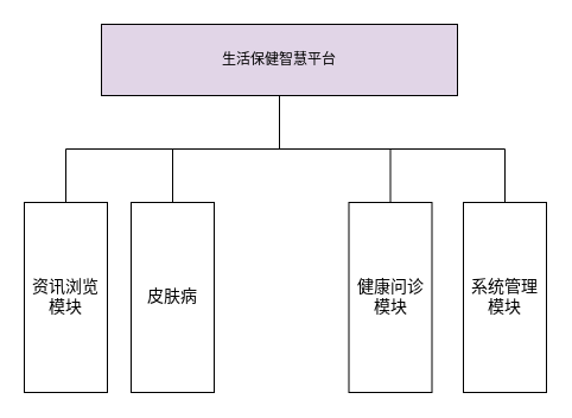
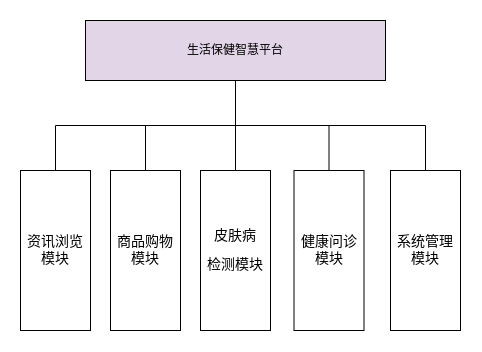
+ <mxCell id="7" style="edgeStyle=orthogonalEdgeStyle;rounded=0;orthogonalLoop=1;jettySize=auto;html=1;exitX=0.5;exitY=0;exitDx=0;exitDy=0;entryX=0.5;entryY=1;entryDx=0;entryDy=0;endArrow=none;endFill=0;" edge="1" parent="1" source="8" target="2"><mxGeometry relative="1" as="geometry" /></mxCell>
- <mxCell id="6" value="&lt;p style=&quot;&quot; class=&quot;MsoNormal&quot;&gt;&lt;font face=&quot;宋体&quot;&gt;&lt;span style=&quot;font-size: 14px;&quot;&gt;皮肤病&lt;/span&gt;&lt;/font&gt;&lt;/p&gt;" style="rounded=0;whiteSpace=wrap;html=1;align=center;" vertex="1" parent="1"><mxGeometry x="110" y="170" width="70" height="160" as="geometry" /></mxCell>
+ <mxCell id="6" value="&lt;p style=&quot;&quot; class=&quot;MsoNormal&quot;&gt;&lt;font face=&quot;宋体&quot;&gt;&lt;span style=&quot;font-size: 14px;&quot;&gt;商品购物模块&lt;/span&gt;&lt;/font&gt;&lt;/p&gt;" style="rounded=0;whiteSpace=wrap;html=1;align=center;" vertex="1" parent="1"><mxGeometry x="110" y="170" width="70" height="160" as="geometry" /></mxCell>
+ <mxCell id="8" value="&lt;p style=&quot;&quot; class=&quot;MsoNormal&quot;&gt;&lt;font face=&quot;宋体&quot;&gt;&lt;span style=&quot;font-size: 14px;&quot;&gt;皮肤病&lt;/span&gt;&lt;/font&gt;&lt;/p&gt;&lt;p style=&quot;&quot; class=&quot;MsoNormal&quot;&gt;&lt;font face=&quot;宋体&quot;&gt;&lt;span style=&quot;font-size: 14px;&quot;&gt;检测模块&lt;/span&gt;&lt;/font&gt;&lt;/p&gt;" style="rounded=0;whiteSpace=wrap;html=1;align=center;" vertex="1" parent="1"><mxGeometry x="200" y="170" width="70" height="160" as="geometry" /></mxCell>
